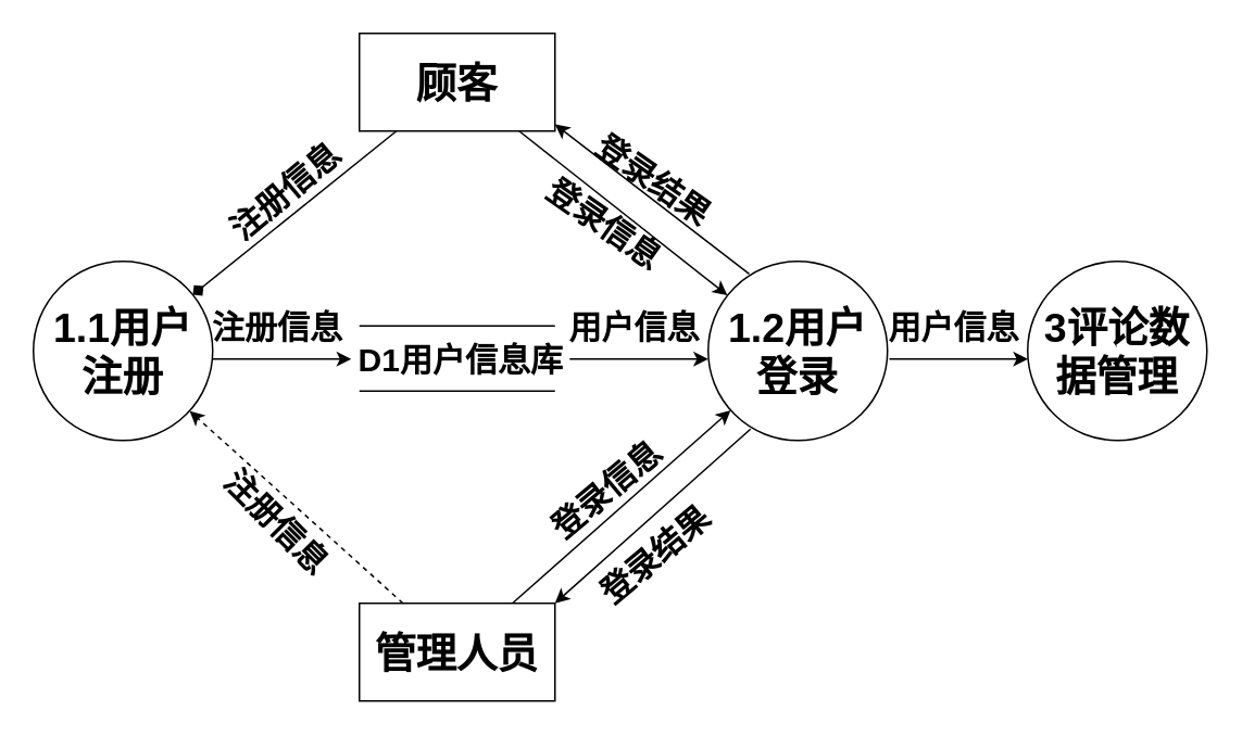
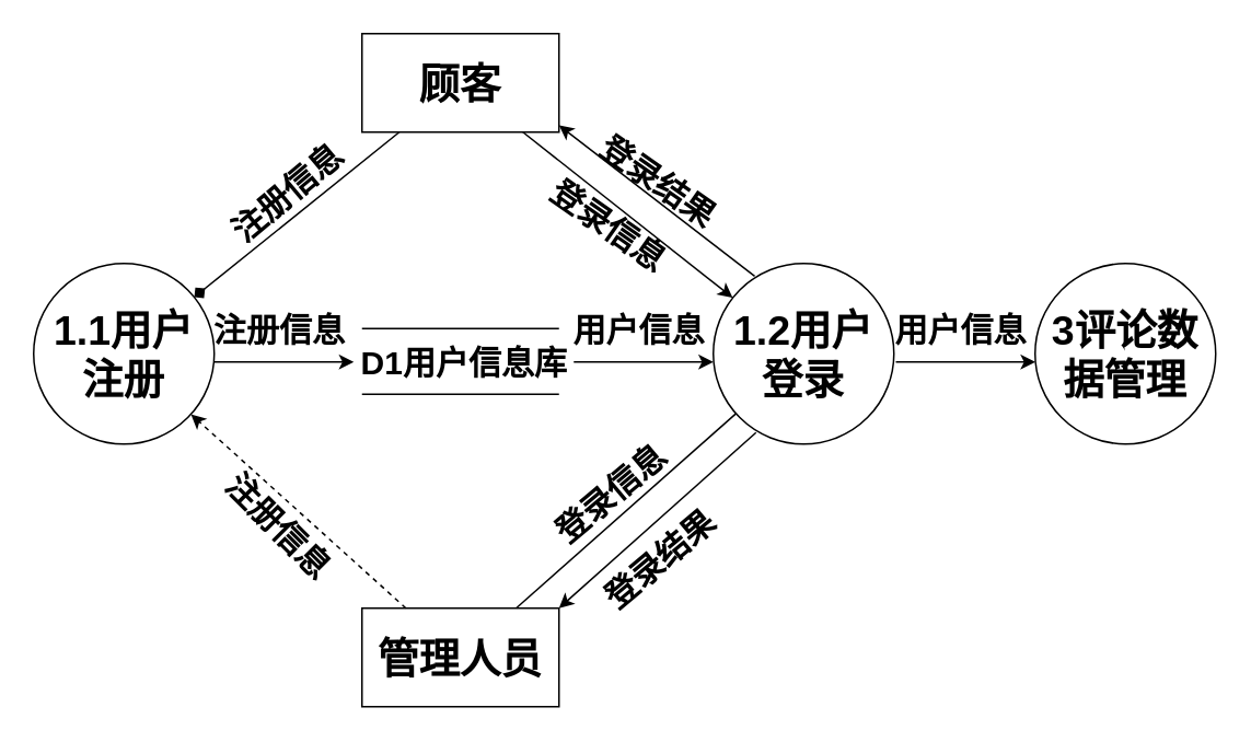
- <mxCell id="12" value="" style="endArrow=classic;html=1;" parent="1" source="2" target="8" edge="1"><mxGeometry width="50" height="50" relative="1" as="geometry"><mxPoint x="410" y="300" as="sourcePoint" /><mxPoint x="460" y="250" as="targetPoint" /></mxGeometry></mxCell>
+ <mxCell id="12" value="" style="endArrow=none;html=1;" parent="1" source="2" target="8" edge="1"><mxGeometry width="50" height="50" relative="1" as="geometry"><mxPoint x="410" y="300" as="sourcePoint" /><mxPoint x="460" y="250" as="targetPoint" /></mxGeometry></mxCell>
